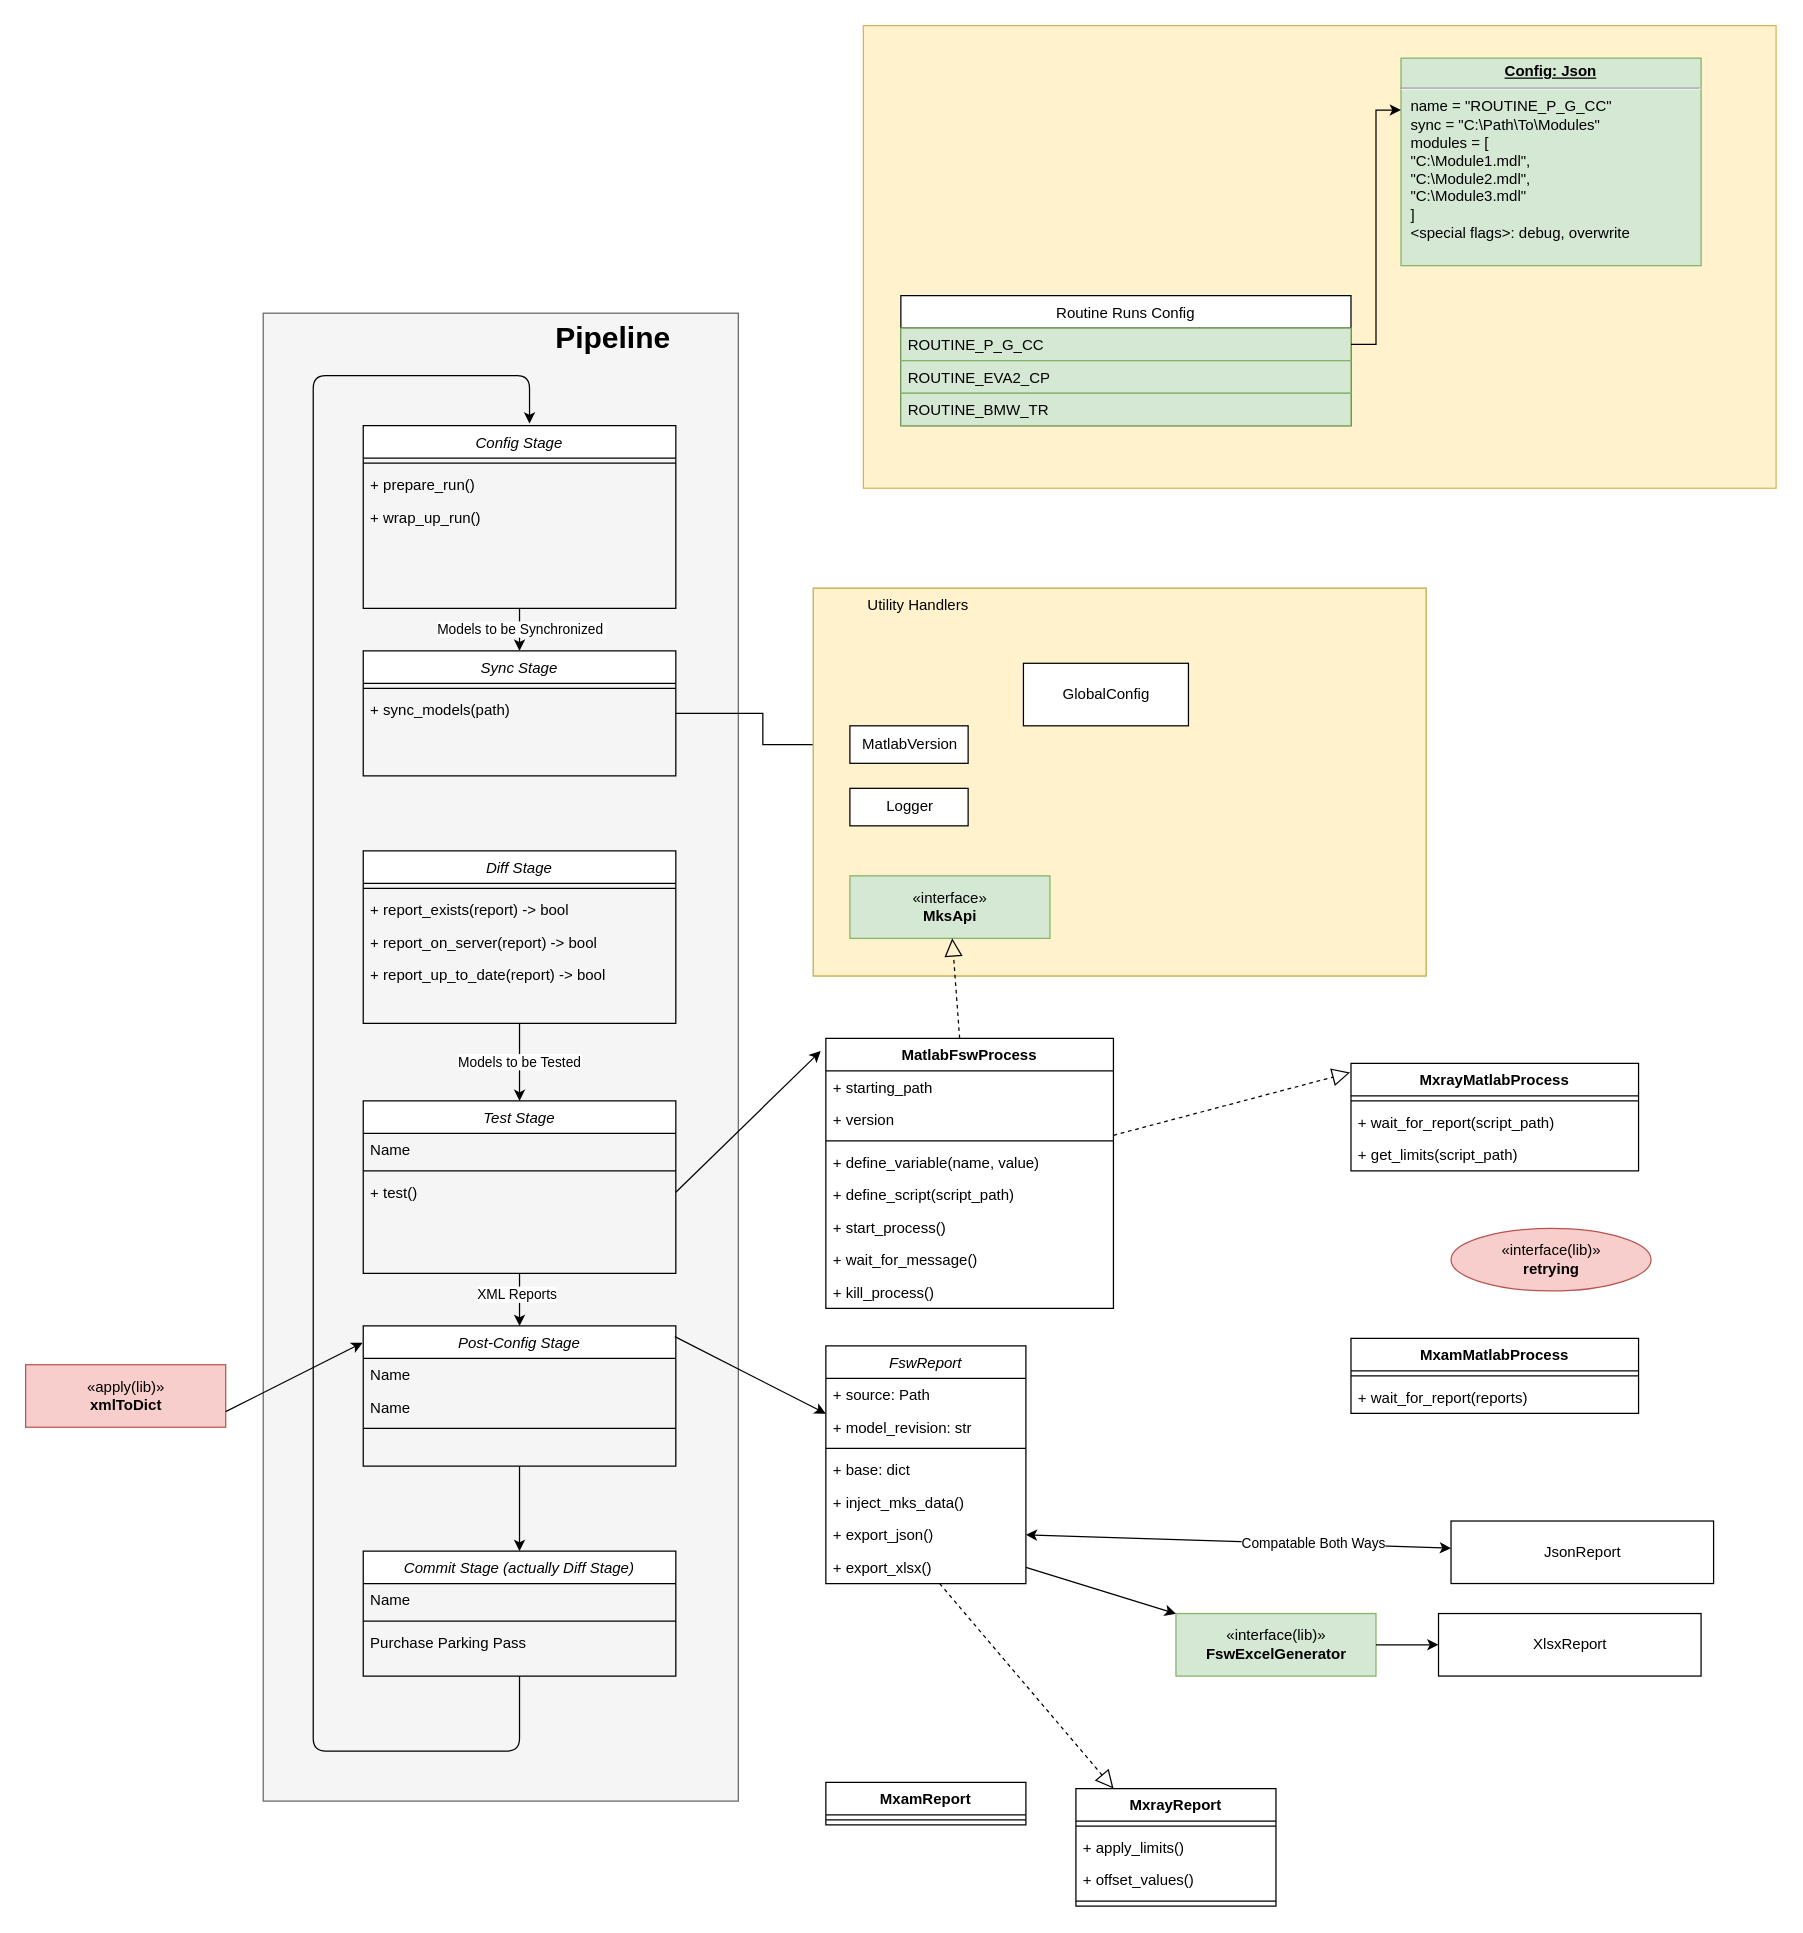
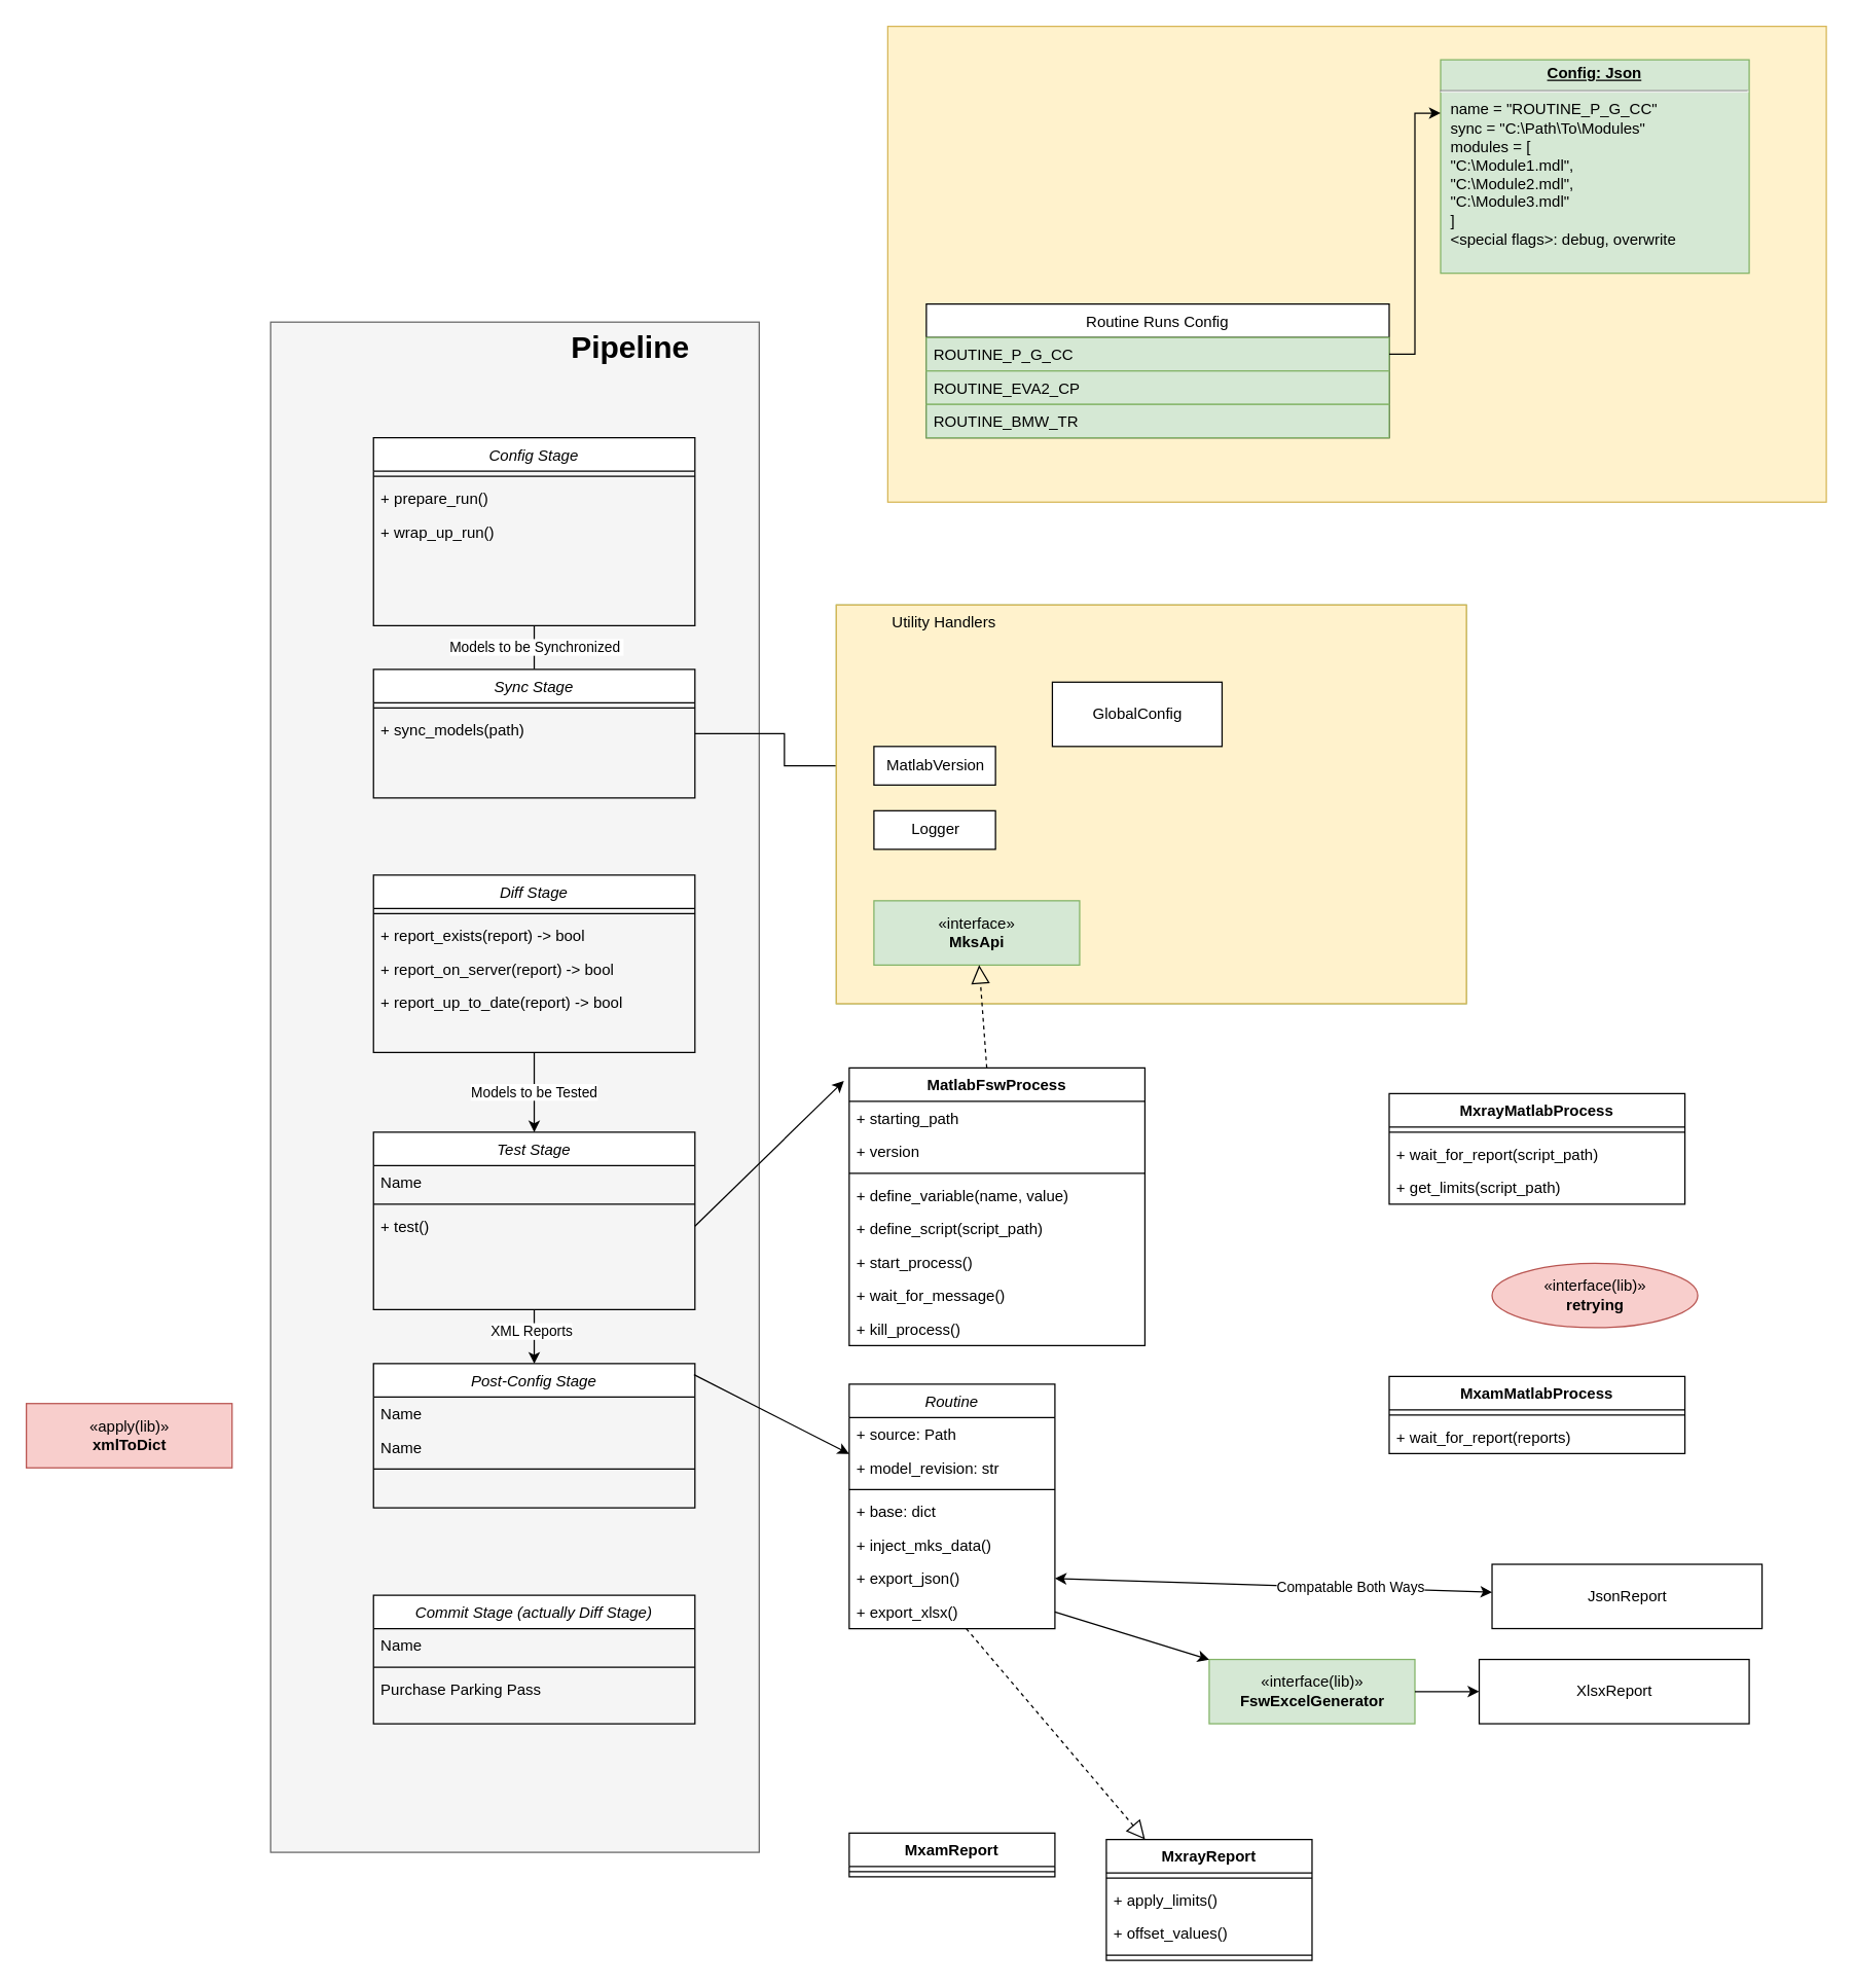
- <mxCell id="4" value="" style="edgeStyle=orthogonalEdgeStyle;rounded=0;orthogonalLoop=1;jettySize=auto;html=1;" parent="1" source="6" target="15" edge="1"><mxGeometry relative="1" as="geometry" /></mxCell>
+ <mxCell id="4" value="" style="edgeStyle=orthogonalEdgeStyle;rounded=0;orthogonalLoop=1;jettySize=auto;html=1;endArrow=none;" parent="1" source="6" target="15" edge="1"><mxGeometry relative="1" as="geometry" /></mxCell>
- <mxCell id="39" value="" style="endArrow=classic;html=1;exitX=0.5;exitY=1;exitDx=0;exitDy=0;entryX=0.532;entryY=-0.012;entryDx=0;entryDy=0;entryPerimeter=0;" parent="1" source="35" target="6" edge="1"><mxGeometry width="50" height="50" relative="1" as="geometry"><mxPoint x="670" y="1090" as="sourcePoint" /><mxPoint x="420" y="300" as="targetPoint" /><Array as="points"><mxPoint x="415" y="1400" /><mxPoint x="250" y="1400" /><mxPoint x="250" y="820" /><mxPoint x="250" y="300" /><mxPoint x="423" y="300" /></Array></mxGeometry></mxCell>
- <mxCell id="95" value="" style="endArrow=block;dashed=1;endFill=0;endSize=12;html=1;entryX=-0.003;entryY=0.085;entryDx=0;entryDy=0;entryPerimeter=0;" parent="1" source="50" target="59" edge="1"><mxGeometry width="160" relative="1" as="geometry"><mxPoint x="930" y="950" as="sourcePoint" /><mxPoint x="1090" y="950" as="targetPoint" /></mxGeometry></mxCell>
- <mxCell id="67" value="FswReport" style="swimlane;fontStyle=2;align=center;verticalAlign=top;childLayout=stackLayout;horizontal=1;startSize=26;horizontalStack=0;resizeParent=1;resizeParentMax=0;resizeLast=0;collapsible=1;marginBottom=0;" parent="1" vertex="1"><mxGeometry x="660" y="1076" width="160" height="190" as="geometry" /></mxCell>
+ <mxCell id="67" value="Routine" style="swimlane;fontStyle=2;align=center;verticalAlign=top;childLayout=stackLayout;horizontal=1;startSize=26;horizontalStack=0;resizeParent=1;resizeParentMax=0;resizeLast=0;collapsible=1;marginBottom=0;" parent="1" vertex="1"><mxGeometry x="660" y="1076" width="160" height="190" as="geometry" /></mxCell>
- <mxCell id="93" value="" style="endArrow=classic;html=1;exitX=1;exitY=0.75;exitDx=0;exitDy=0;entryX=-0.002;entryY=0.119;entryDx=0;entryDy=0;entryPerimeter=0;" parent="1" source="92" target="31" edge="1"><mxGeometry width="50" height="50" relative="1" as="geometry"><mxPoint y="1130" as="sourcePoint" x="230" /><mxPoint x="280" y="1080" as="targetPoint" /></mxGeometry></mxCell>
- <mxCell id="30" value="" style="edgeStyle=orthogonalEdgeStyle;rounded=0;orthogonalLoop=1;jettySize=auto;html=1;" parent="1" source="31" target="35" edge="1"><mxGeometry relative="1" as="geometry" /></mxCell>
